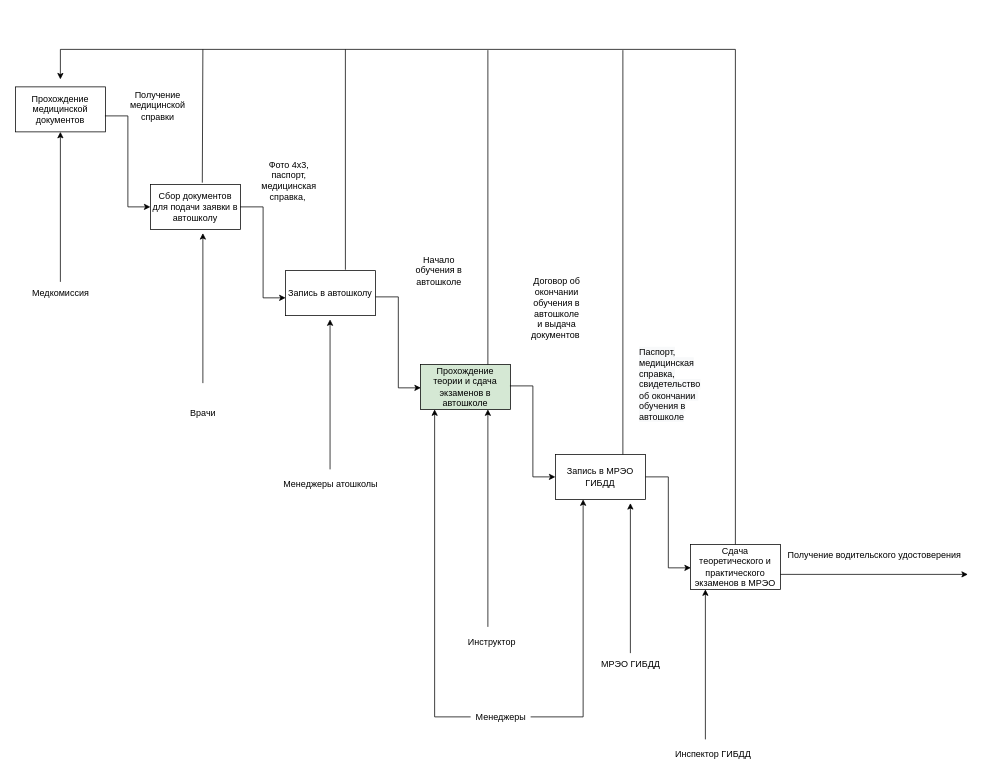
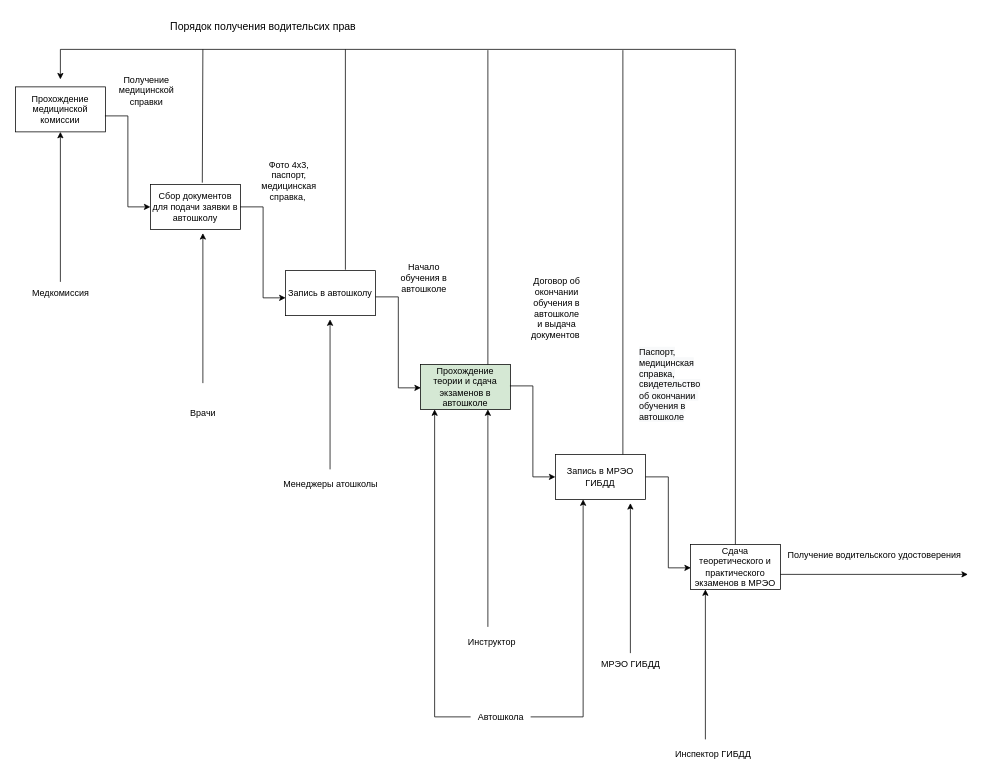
+ <mxCell id="2" value="Порядок получения водительсих прав&lt;br&gt;" style="text;html=1;align=center;verticalAlign=middle;resizable=0;points=[];autosize=1;strokeColor=none;fillColor=none;fontSize=14;" parent="1" vertex="1"><mxGeometry x="215" y="20" width="270" height="30" as="geometry" /></mxCell>
- <mxCell id="19" value="Получение медицинской справки" style="text;html=1;strokeColor=none;fillColor=none;align=center;verticalAlign=middle;whiteSpace=wrap;rounded=0;" parent="1" vertex="1"><mxGeometry x="155" y="125" width="110" height="30" as="geometry" /></mxCell>
+ <mxCell id="19" value="Получение медицинской справки" style="text;html=1;strokeColor=none;fillColor=none;align=center;verticalAlign=middle;whiteSpace=wrap;rounded=0;" parent="1" vertex="1"><mxGeometry x="140" y="105" width="110" height="30" as="geometry" /></mxCell>
- <mxCell id="7" value="Прохождение медицинской документов" style="rounded=0;whiteSpace=wrap;html=1;fontSize=12;" parent="1" vertex="1"><mxGeometry x="20" y="115" width="120" height="60" as="geometry" /></mxCell>
+ <mxCell id="7" value="Прохождение медицинской комиссии" style="rounded=0;whiteSpace=wrap;html=1;fontSize=12;" parent="1" vertex="1"><mxGeometry x="20" y="115" width="120" height="60" as="geometry" /></mxCell>
- <mxCell id="26" value="Начало обучения в автошколе" style="text;html=1;strokeColor=none;fillColor=none;align=center;verticalAlign=middle;whiteSpace=wrap;rounded=0;fontSize=12;" vertex="1" parent="1"><mxGeometry x="550" y="335" width="70" height="50" as="geometry" /></mxCell>
+ <mxCell id="26" value="Начало обучения в автошколе" style="text;html=1;strokeColor=none;fillColor=none;align=center;verticalAlign=middle;whiteSpace=wrap;rounded=0;fontSize=12;" vertex="1" parent="1"><mxGeometry x="530" y="345" width="70" height="50" as="geometry" /></mxCell>
- <mxCell id="42" value="Менеджеры" style="text;html=1;align=center;verticalAlign=middle;resizable=0;points=[];autosize=1;strokeColor=none;fillColor=none;" vertex="1" parent="1"><mxGeometry x="627" y="940" width="80" height="30" as="geometry" /></mxCell>
+ <mxCell id="42" value="Автошкола" style="text;html=1;align=center;verticalAlign=middle;resizable=0;points=[];autosize=1;strokeColor=none;fillColor=none;" vertex="1" parent="1"><mxGeometry x="627" y="940" width="80" height="30" as="geometry" /></mxCell>
